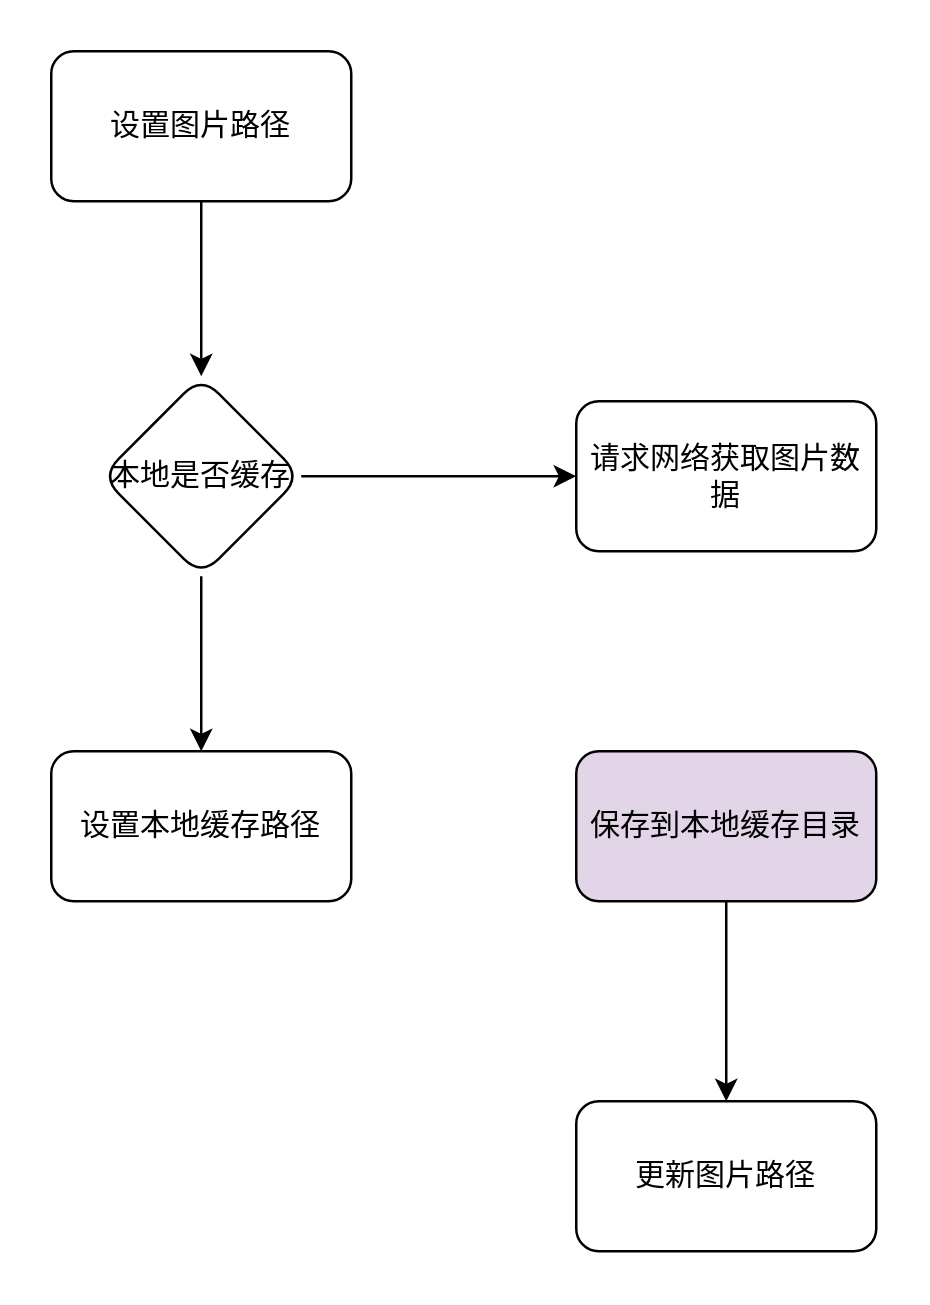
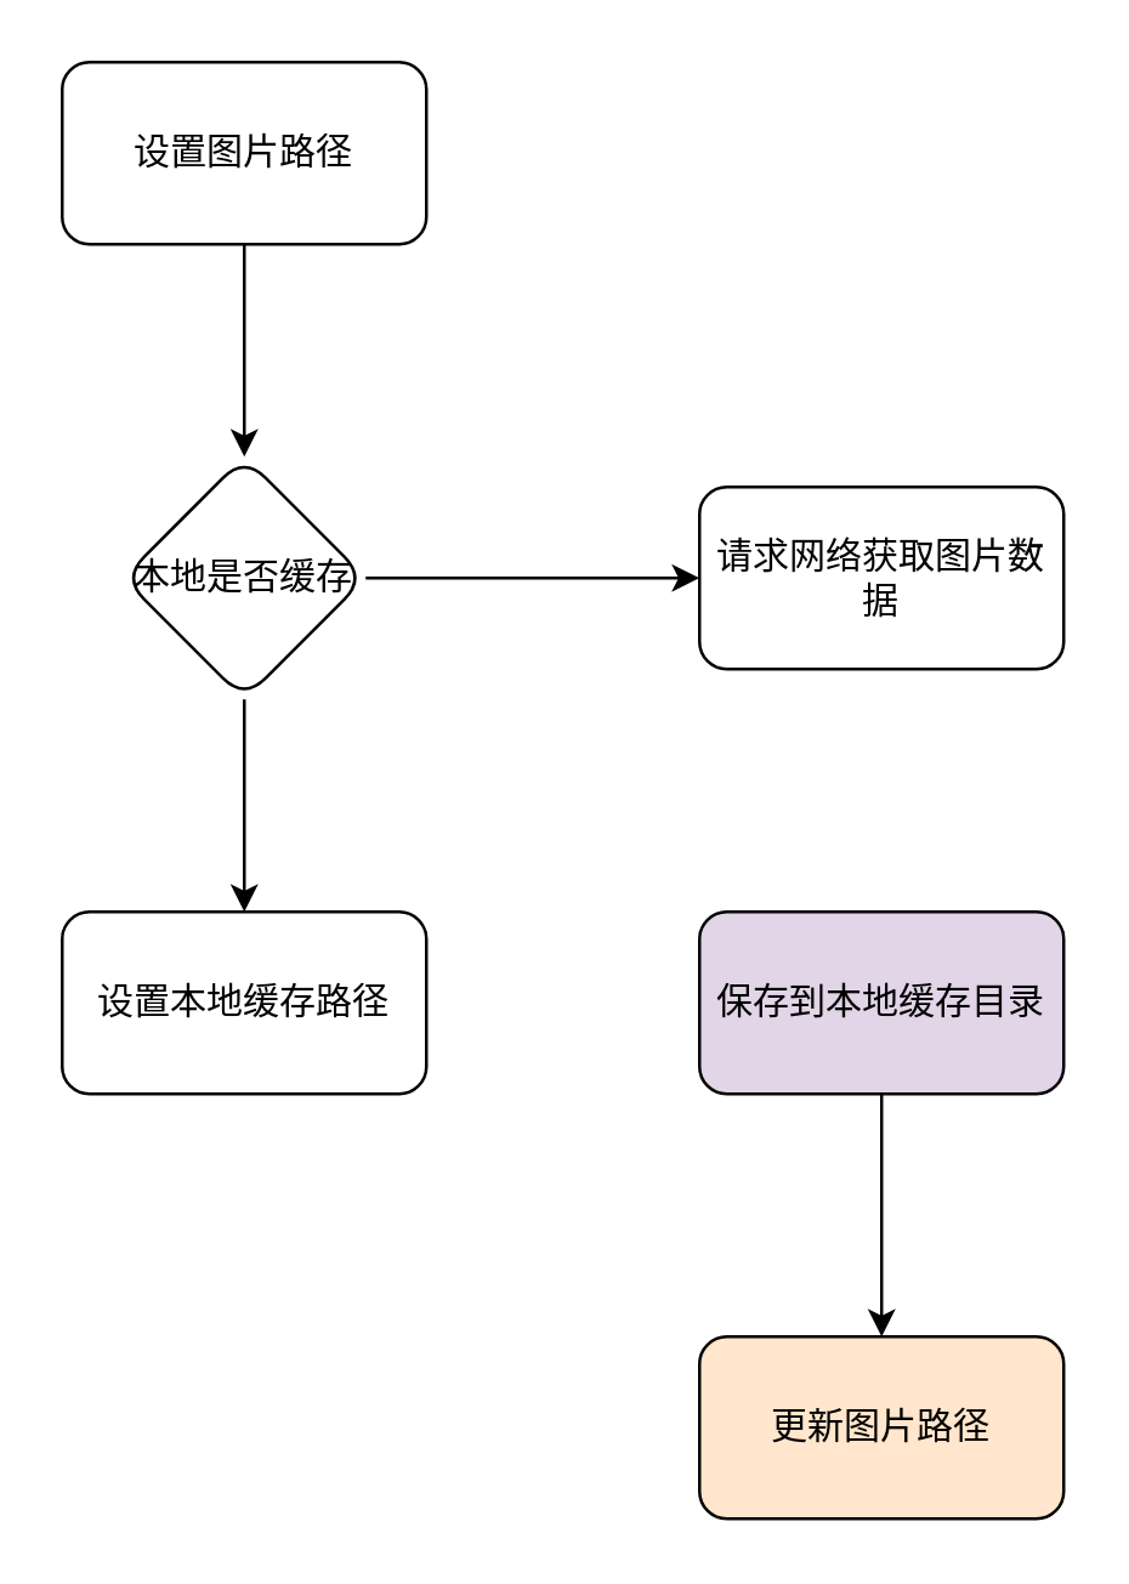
- <mxCell id="11" value="更新图片路径" style="whiteSpace=wrap;html=1;rounded=1;" vertex="1" parent="1"><mxGeometry x="230" y="440" width="120" height="60" as="geometry" /></mxCell>
+ <mxCell id="11" value="更新图片路径" style="whiteSpace=wrap;html=1;rounded=1;fillColor=#ffe6cc;" vertex="1" parent="1"><mxGeometry x="230" y="440" width="120" height="60" as="geometry" /></mxCell>
